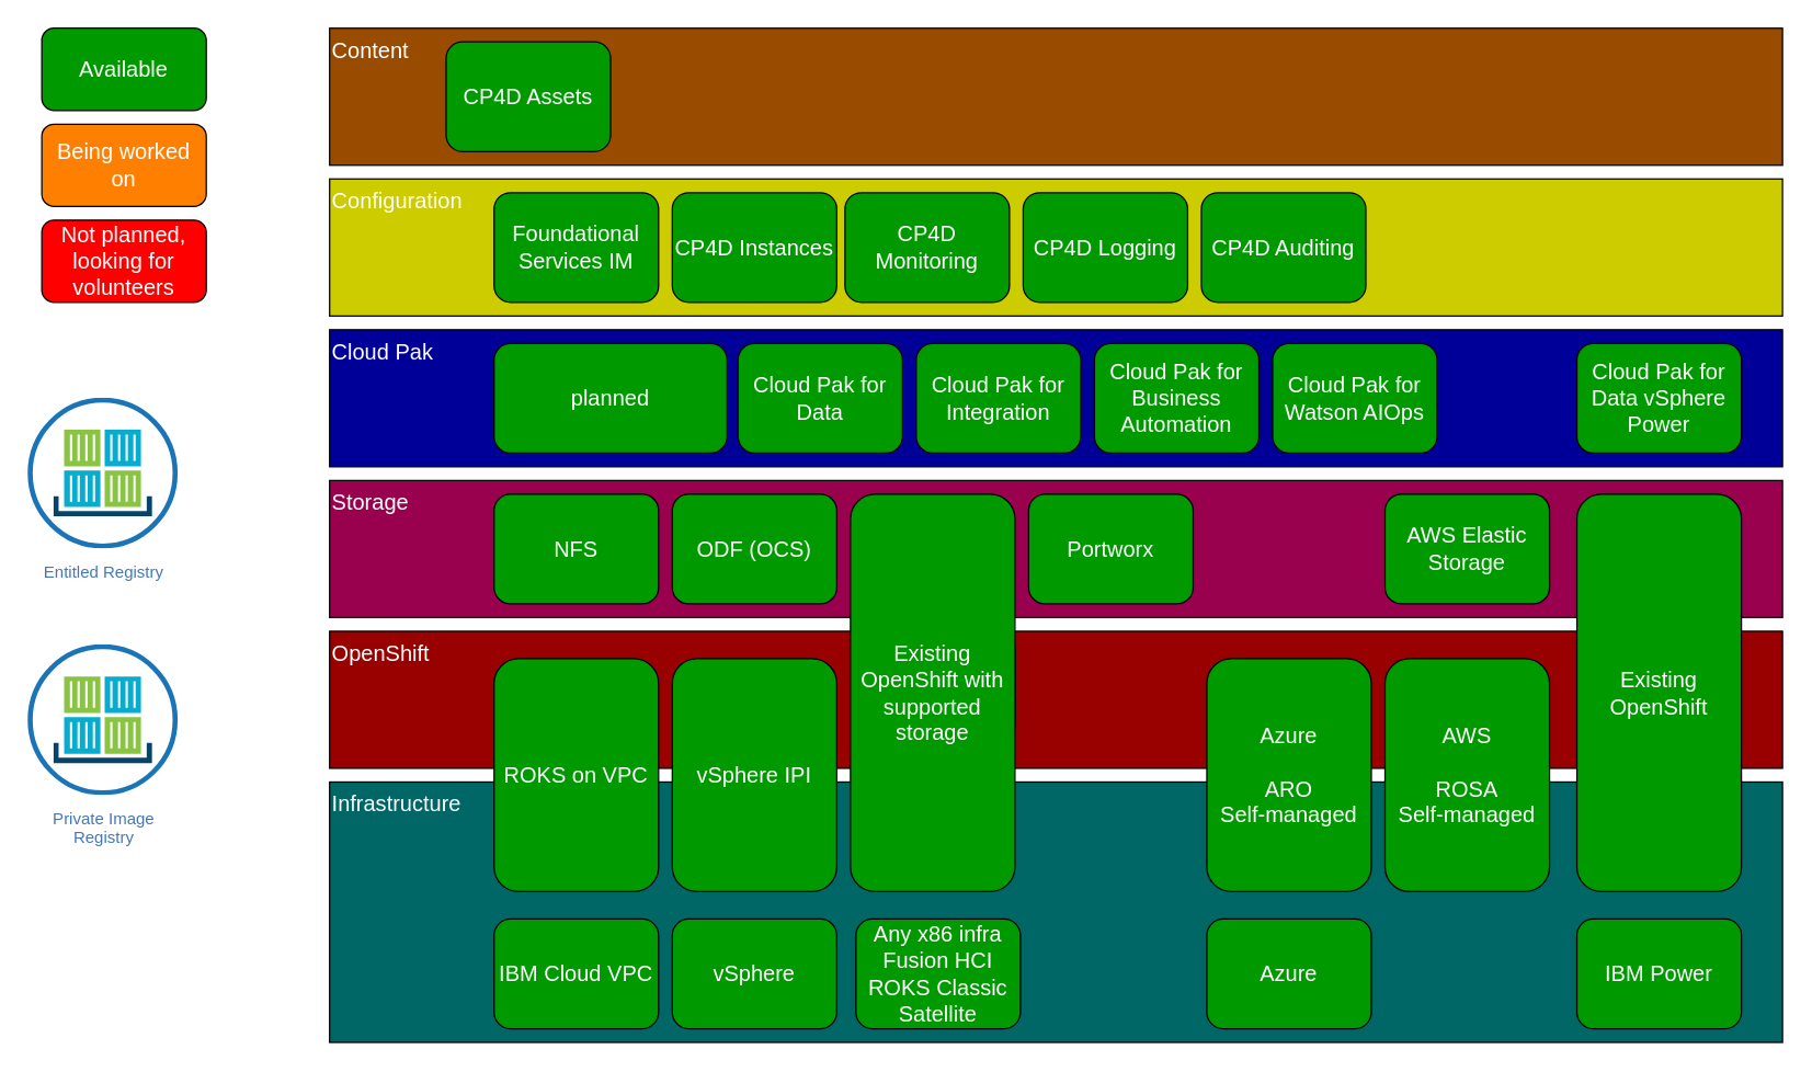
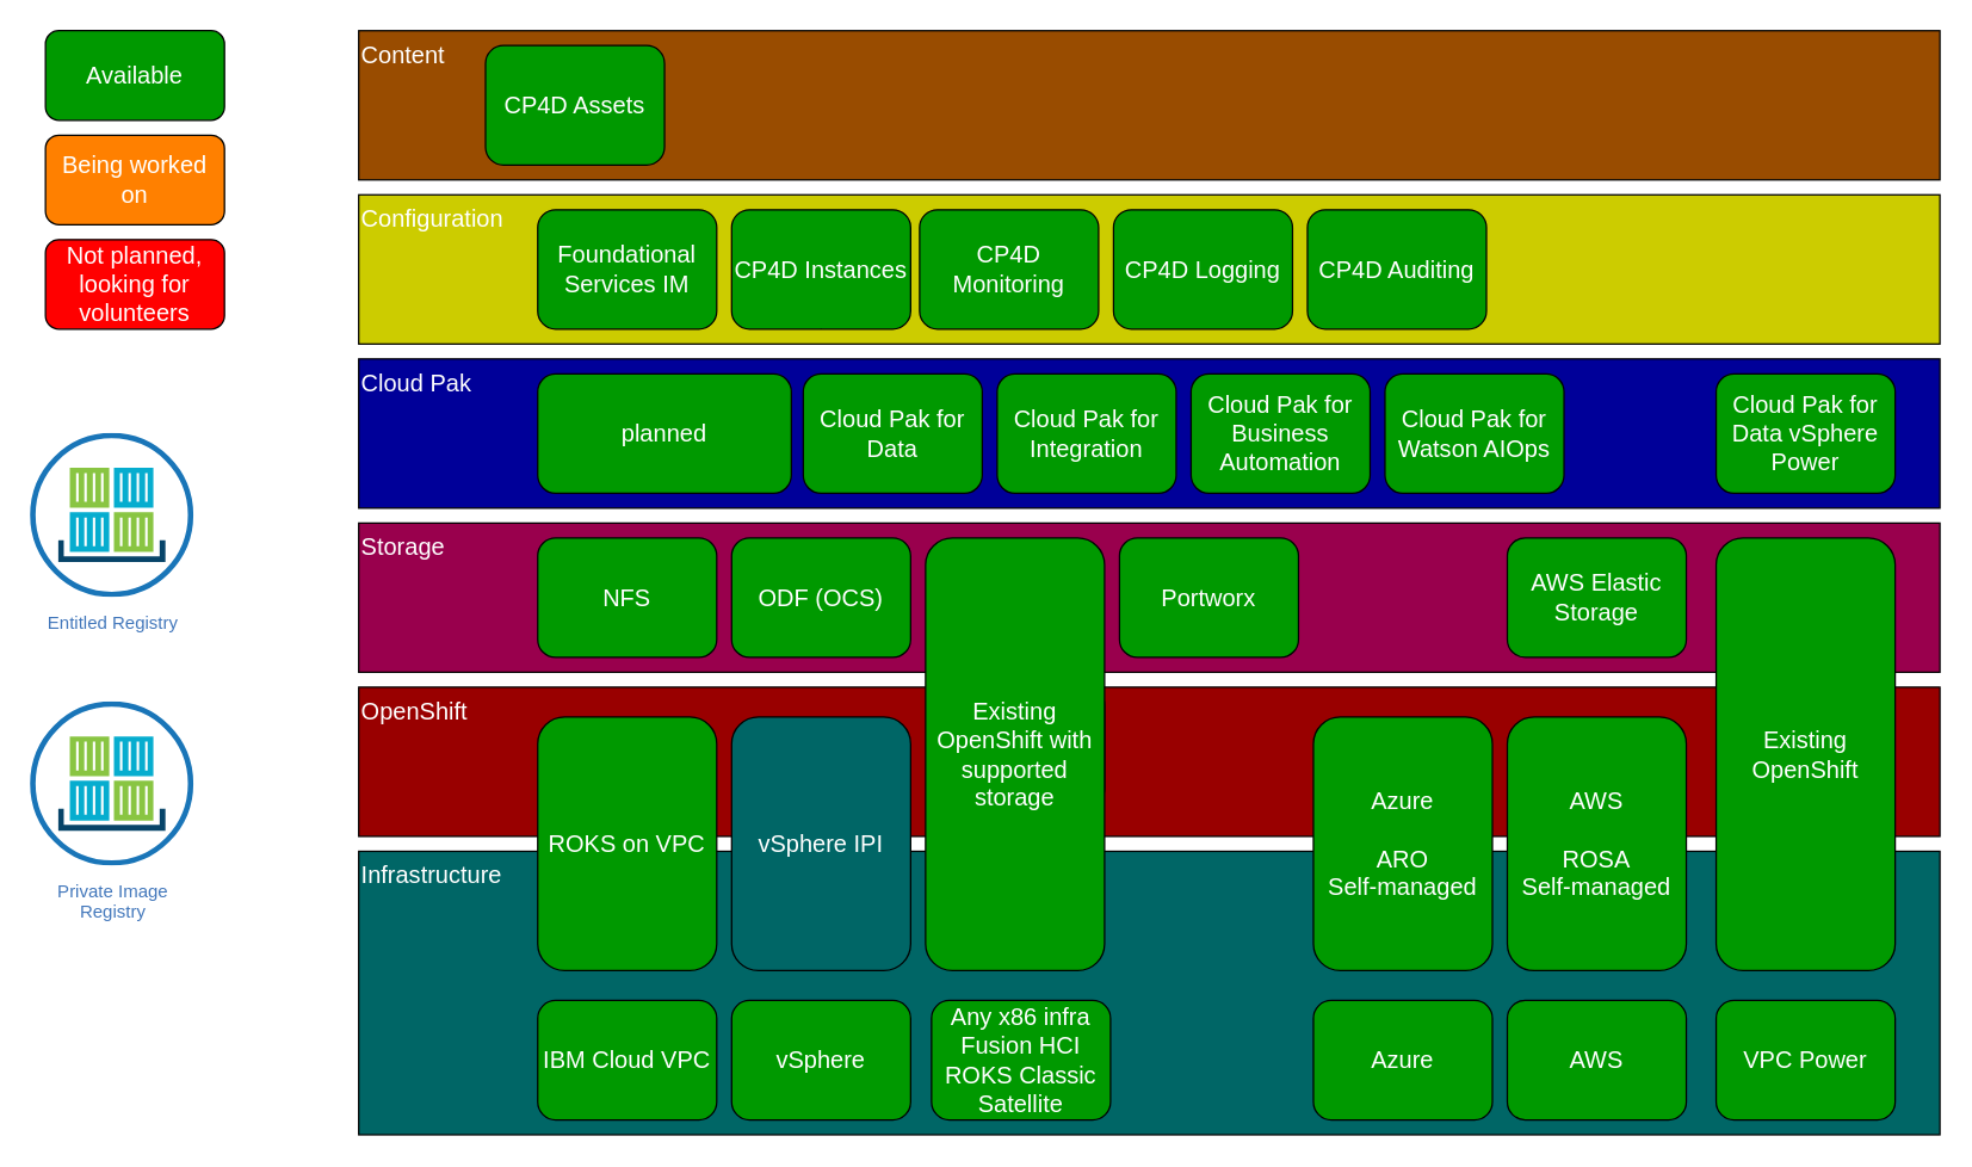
- <mxCell id="27" value="vSphere IPI" style="rounded=1;whiteSpace=wrap;html=1;fontSize=16;fontColor=#FFFFFF;fillColor=#009900;align=center;verticalAlign=middle;" parent="26" vertex="1"><mxGeometry x="490" y="480" width="120" height="170" as="geometry" /></mxCell>
+ <mxCell id="27" value="vSphere IPI" style="rounded=1;whiteSpace=wrap;html=1;fontSize=16;fontColor=#FFFFFF;fillColor=#006666;align=center;verticalAlign=middle;" parent="26" vertex="1"><mxGeometry x="490" y="480" width="120" height="170" as="geometry" /></mxCell>
+ <mxCell id="15" value="AWS" style="rounded=1;whiteSpace=wrap;html=1;fontSize=16;fontColor=#FFFFFF;fillColor=#009900;align=center;verticalAlign=middle;" vertex="1" parent="1"><mxGeometry x="1010" y="670" width="120" height="80" as="geometry" /></mxCell>
- <mxCell id="16" value="IBM Power" style="rounded=1;whiteSpace=wrap;html=1;fontSize=16;fontColor=#FFFFFF;fillColor=#009900;align=center;verticalAlign=middle;" vertex="1" parent="1"><mxGeometry x="1150" y="670" width="120" height="80" as="geometry" /></mxCell>
+ <mxCell id="16" value="VPC Power" style="rounded=1;whiteSpace=wrap;html=1;fontSize=16;fontColor=#FFFFFF;fillColor=#009900;align=center;verticalAlign=middle;" vertex="1" parent="1"><mxGeometry x="1150" y="670" width="120" height="80" as="geometry" /></mxCell>
